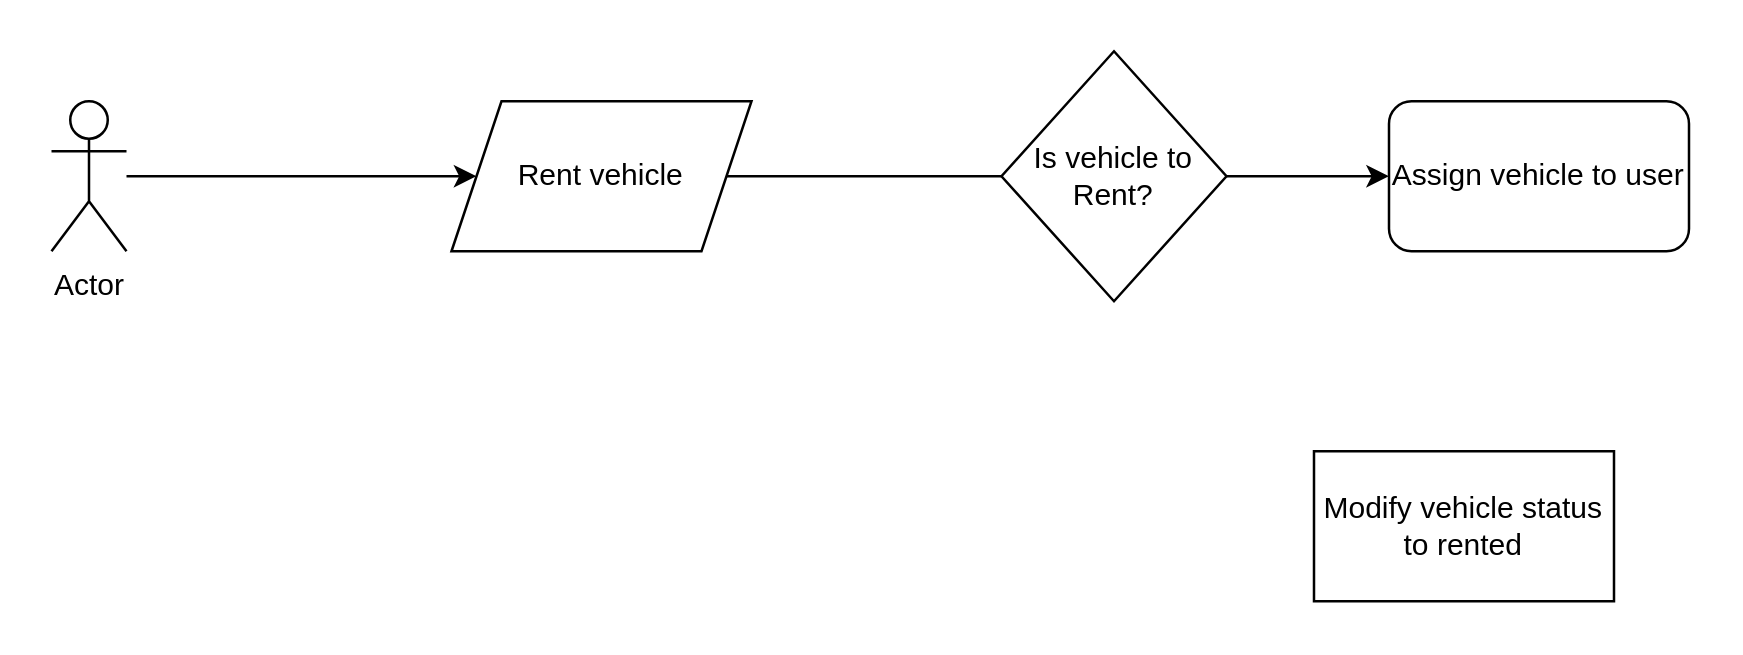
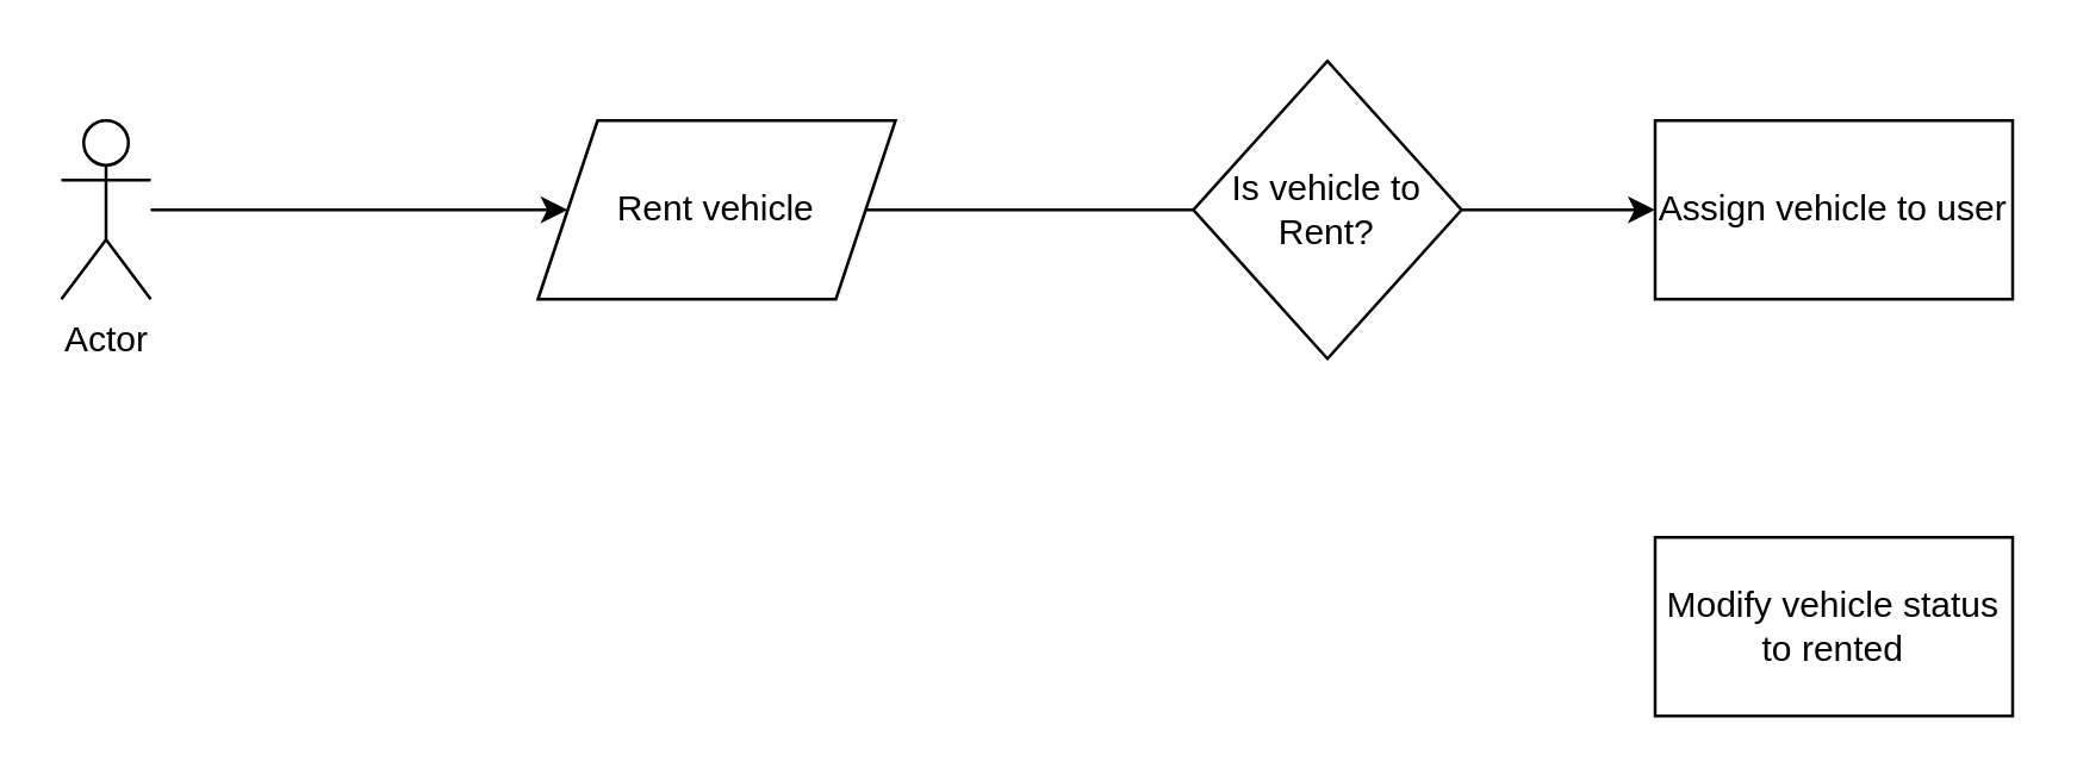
- <mxCell id="8" value="Assign vehicle to user" style="whiteSpace=wrap;html=1;rounded=1;" parent="1" vertex="1"><mxGeometry x="555" y="40" width="120" height="60" as="geometry" /></mxCell>
+ <mxCell id="8" value="Assign vehicle to user" style="whiteSpace=wrap;html=1;" parent="1" vertex="1"><mxGeometry x="555" y="40" width="120" height="60" as="geometry" /></mxCell>
- <mxCell id="9" value="Modify vehicle status to rented" style="whiteSpace=wrap;html=1;" parent="1" vertex="1"><mxGeometry x="525" y="180" width="120" height="60" as="geometry" /></mxCell>
+ <mxCell id="9" value="Modify vehicle status to rented" style="whiteSpace=wrap;html=1;" parent="1" vertex="1"><mxGeometry x="555" y="180" width="120" height="60" as="geometry" /></mxCell>
